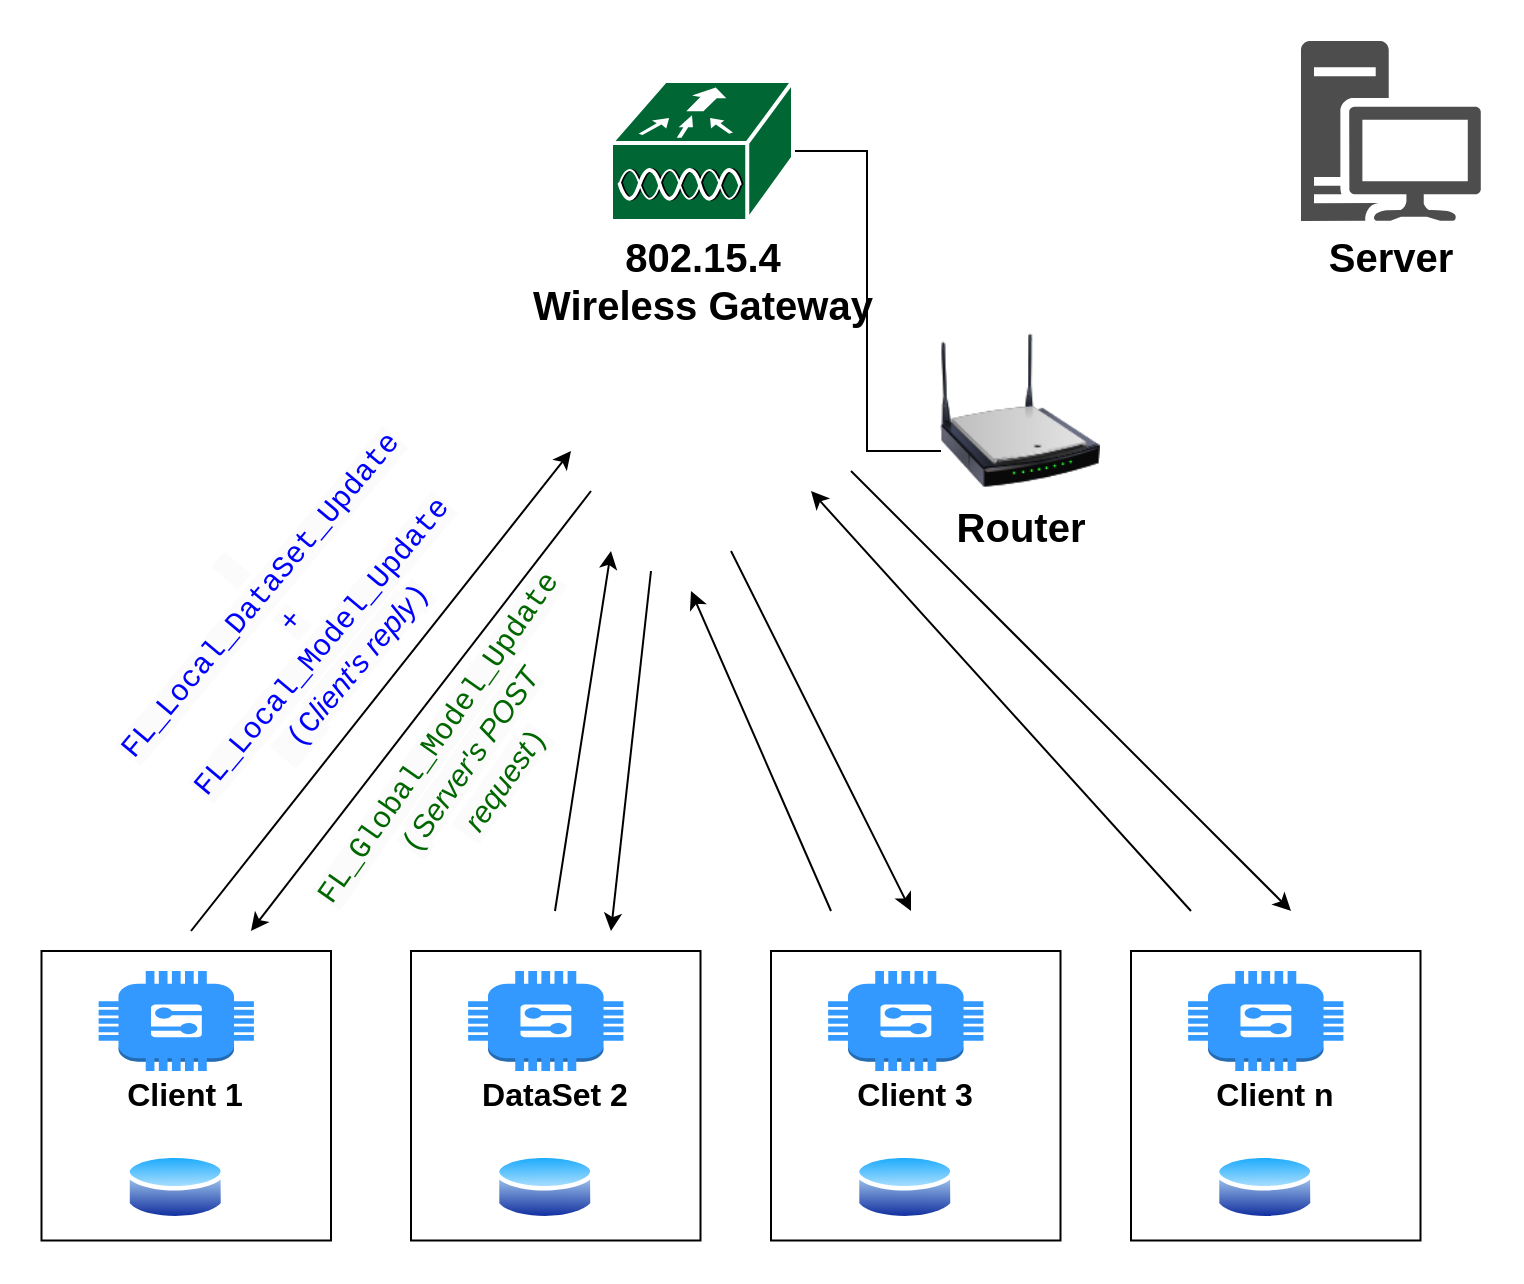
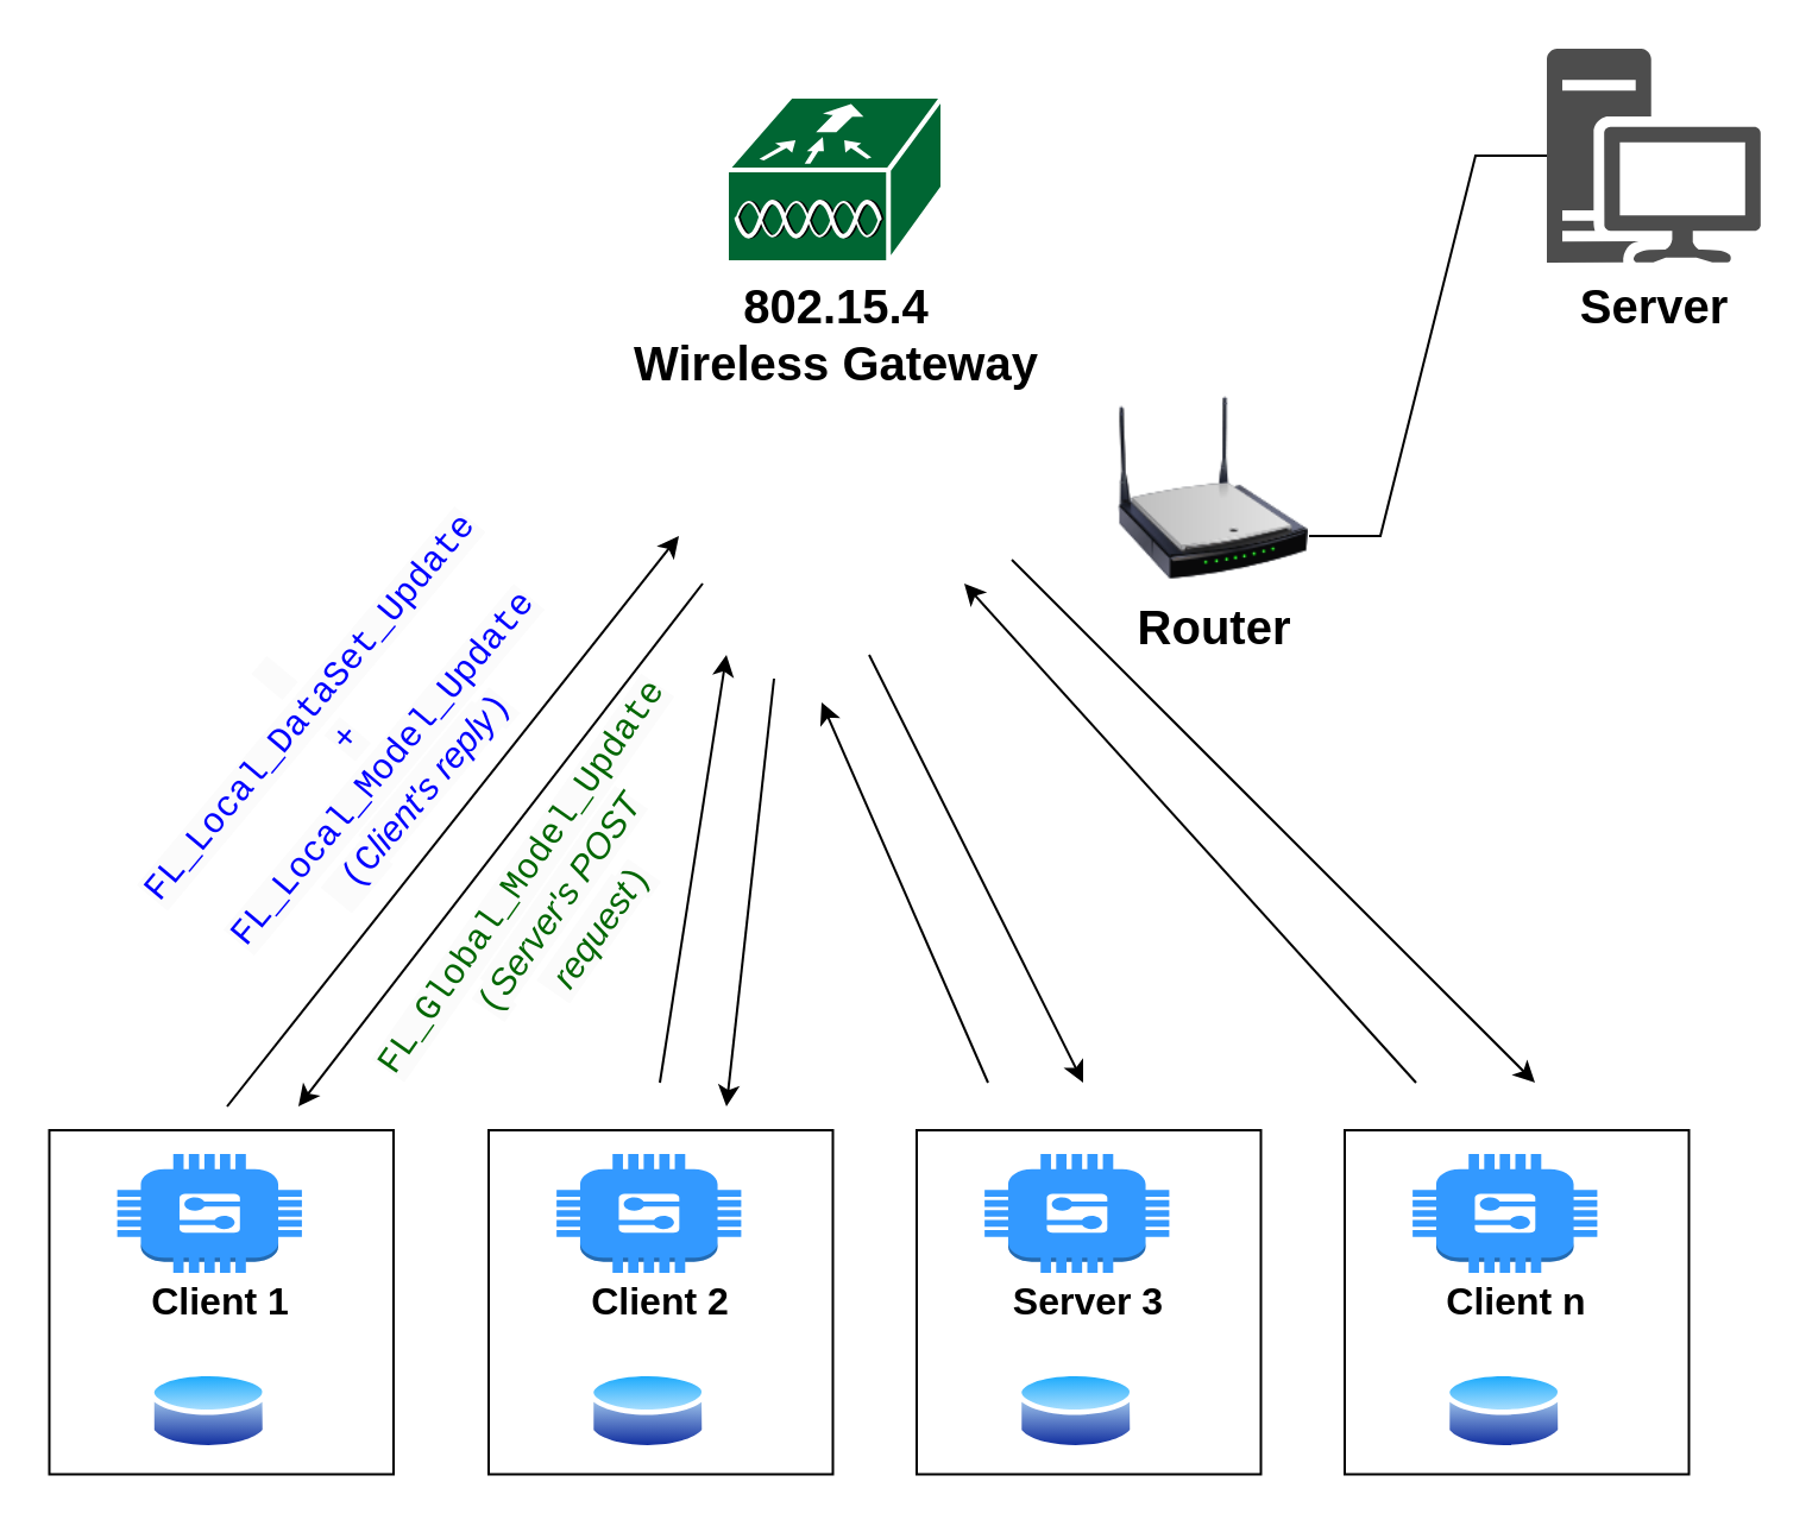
- <mxCell id="29" style="edgeStyle=orthogonalEdgeStyle;rounded=0;orthogonalLoop=1;jettySize=auto;html=1;exitX=1;exitY=0.5;exitDx=0;exitDy=0;exitPerimeter=0;fontFamily=Helvetica;fontSize=16;fontColor=#000000;entryX=0;entryY=0.75;entryDx=0;entryDy=0;strokeColor=default;endArrow=none;endFill=0;" edge="1" parent="1" source="30" target="32"><mxGeometry relative="1" as="geometry"><mxPoint x="455" y="225" as="targetPoint" /></mxGeometry></mxCell>
+ <mxCell id="31" style="edgeStyle=entityRelationEdgeStyle;rounded=0;orthogonalLoop=1;jettySize=auto;html=1;exitX=1;exitY=0.75;exitDx=0;exitDy=0;entryX=0;entryY=0.5;entryDx=0;entryDy=0;entryPerimeter=0;strokeColor=default;fontFamily=Helvetica;fontSize=20;fontColor=#000000;endArrow=none;endFill=0;" edge="1" parent="1" source="32" target="2"><mxGeometry relative="1" as="geometry" /></mxCell>
- <mxCell id="18" value="&lt;h2 style=&quot;text-align: justify; line-height: 300%; font-size: 16px;&quot;&gt;&lt;span style=&quot;background-color: initial; font-size: 16px;&quot;&gt;&lt;font color=&quot;#000000&quot;&gt;DataSet 2&lt;/font&gt;&lt;/span&gt;&lt;/h2&gt;" style="whiteSpace=wrap;html=1;aspect=fixed;fontFamily=Helvetica;fontColor=#006600;fillColor=none;fontSize=16;fontStyle=1" vertex="1" parent="17"><mxGeometry width="144.75" height="144.75" as="geometry" /></mxCell>
+ <mxCell id="18" value="&lt;h2 style=&quot;text-align: justify; line-height: 300%; font-size: 16px;&quot;&gt;&lt;span style=&quot;background-color: initial; font-size: 16px;&quot;&gt;&lt;font color=&quot;#000000&quot;&gt;Client 2&lt;/font&gt;&lt;/span&gt;&lt;/h2&gt;" style="whiteSpace=wrap;html=1;aspect=fixed;fontFamily=Helvetica;fontColor=#006600;fillColor=none;fontSize=16;fontStyle=1" vertex="1" parent="17"><mxGeometry width="144.75" height="144.75" as="geometry" /></mxCell>
- <mxCell id="22" value="&lt;h2 style=&quot;text-align: justify; line-height: 300%; font-size: 16px;&quot;&gt;&lt;span style=&quot;background-color: initial; font-size: 16px;&quot;&gt;&lt;font color=&quot;#000000&quot;&gt;Client 3&lt;/font&gt;&lt;/span&gt;&lt;/h2&gt;" style="whiteSpace=wrap;html=1;aspect=fixed;fontFamily=Helvetica;fontColor=#006600;fillColor=none;fontSize=16;fontStyle=1" vertex="1" parent="21"><mxGeometry width="144.75" height="144.75" as="geometry" /></mxCell>
+ <mxCell id="22" value="&lt;h2 style=&quot;text-align: justify; line-height: 300%; font-size: 16px;&quot;&gt;&lt;span style=&quot;background-color: initial; font-size: 16px;&quot;&gt;&lt;font color=&quot;#000000&quot;&gt;Server 3&lt;/font&gt;&lt;/span&gt;&lt;/h2&gt;" style="whiteSpace=wrap;html=1;aspect=fixed;fontFamily=Helvetica;fontColor=#006600;fillColor=none;fontSize=16;fontStyle=1" vertex="1" parent="21"><mxGeometry width="144.75" height="144.75" as="geometry" /></mxCell>
